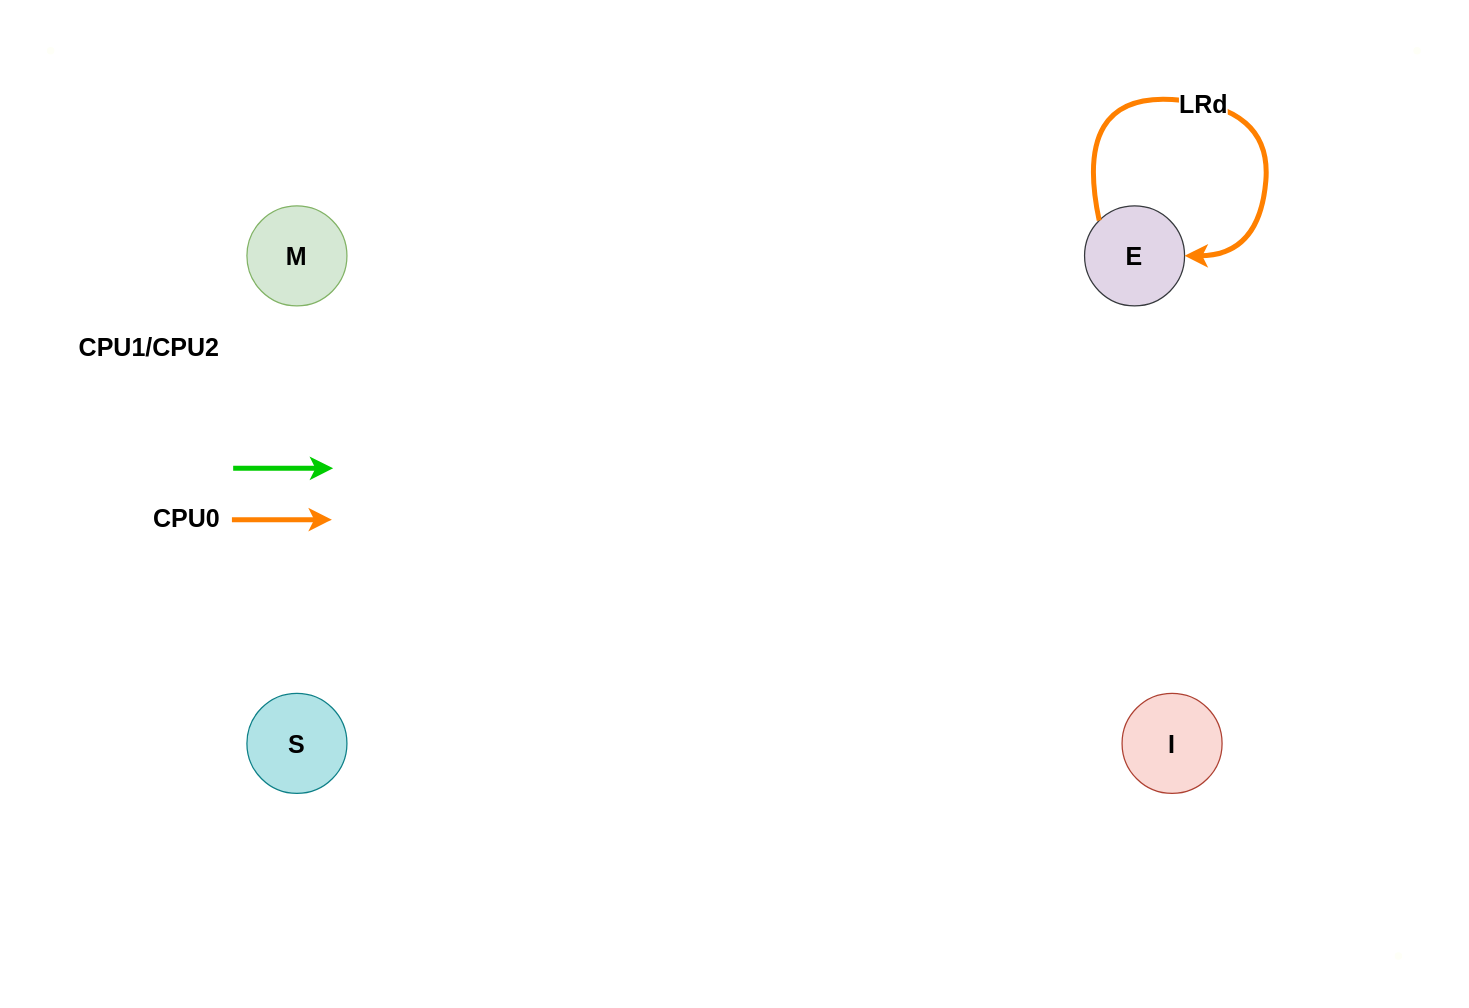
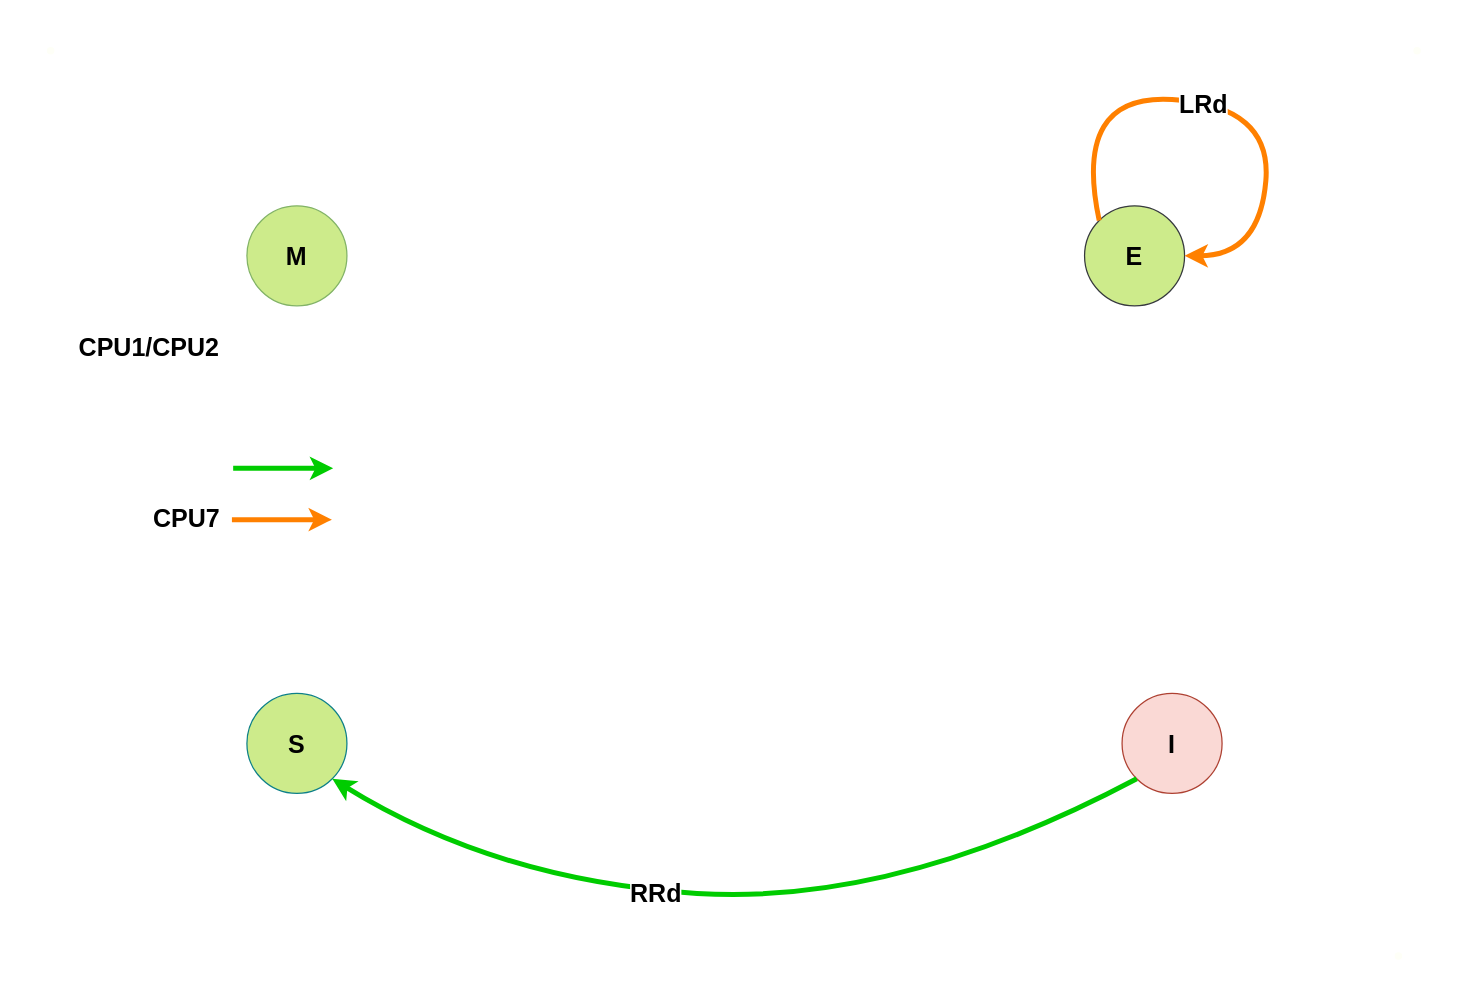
- <mxCell id="2" value="M" style="ellipse;whiteSpace=wrap;html=1;aspect=fixed;fontSize=20;fontStyle=1;fillColor=#d5e8d4;strokeColor=#82b366;" parent="1" vertex="1"><mxGeometry x="197" y="164" width="80" height="80" as="geometry" /></mxCell>
+ <mxCell id="2" value="M" style="ellipse;whiteSpace=wrap;html=1;aspect=fixed;fontSize=20;fontStyle=1;fillColor=#cdeb8b;strokeColor=#82b366;" parent="1" vertex="1"><mxGeometry x="197" y="164" width="80" height="80" as="geometry" /></mxCell>
- <mxCell id="3" value="E" style="ellipse;whiteSpace=wrap;html=1;aspect=fixed;fontStyle=1;fontSize=20;fillColor=#e1d5e7;strokeColor=#36393d;" parent="1" vertex="1"><mxGeometry x="867" y="164" width="80" height="80" as="geometry" /></mxCell>
+ <mxCell id="3" value="E" style="ellipse;whiteSpace=wrap;html=1;aspect=fixed;fontStyle=1;fontSize=20;fillColor=#cdeb8b;strokeColor=#36393d;" parent="1" vertex="1"><mxGeometry x="867" y="164" width="80" height="80" as="geometry" /></mxCell>
- <mxCell id="16" value="CPU0" style="text;html=1;strokeColor=none;fillColor=none;align=center;verticalAlign=middle;whiteSpace=wrap;rounded=0;fontStyle=1;fontSize=20;" parent="1" vertex="1"><mxGeometry x="99" y="393" width="100" height="40" as="geometry" /></mxCell>
+ <mxCell id="16" value="CPU7" style="text;html=1;strokeColor=none;fillColor=none;align=center;verticalAlign=middle;whiteSpace=wrap;rounded=0;fontStyle=1;fontSize=20;" parent="1" vertex="1"><mxGeometry x="99" y="393" width="100" height="40" as="geometry" /></mxCell>
- <mxCell id="4" value="S" style="ellipse;whiteSpace=wrap;html=1;aspect=fixed;fontStyle=1;fontSize=20;fillColor=#b0e3e6;strokeColor=#0e8088;" parent="1" vertex="1"><mxGeometry x="197" y="554" width="80" height="80" as="geometry" /></mxCell>
+ <mxCell id="4" value="S" style="ellipse;whiteSpace=wrap;html=1;aspect=fixed;fontStyle=1;fontSize=20;fillColor=#cdeb8b;strokeColor=#0e8088;" parent="1" vertex="1"><mxGeometry x="197" y="554" width="80" height="80" as="geometry" /></mxCell>
+ <mxCell id="8" value="" style="curved=1;endArrow=classic;html=1;rounded=0;strokeWidth=4;fontSize=20;exitX=0;exitY=1;exitDx=0;exitDy=0;entryX=1;entryY=1;entryDx=0;entryDy=0;strokeColor=#00CC00;" parent="1" source="5" target="4" edge="1"><mxGeometry width="50" height="50" relative="1" as="geometry"><mxPoint x="677" y="494" as="sourcePoint" /><mxPoint x="727" y="444" as="targetPoint" /><Array as="points"><mxPoint x="717" y="724" /><mxPoint x="397" y="704" /></Array></mxGeometry></mxCell>
+ <mxCell id="9" value="RRd" style="edgeLabel;html=1;align=center;verticalAlign=middle;resizable=0;points=[];fontSize=20;fontStyle=1" parent="8" vertex="1" connectable="0"><mxGeometry x="0.186" y="1" relative="1" as="geometry"><mxPoint as="offset" /></mxGeometry></mxCell>
